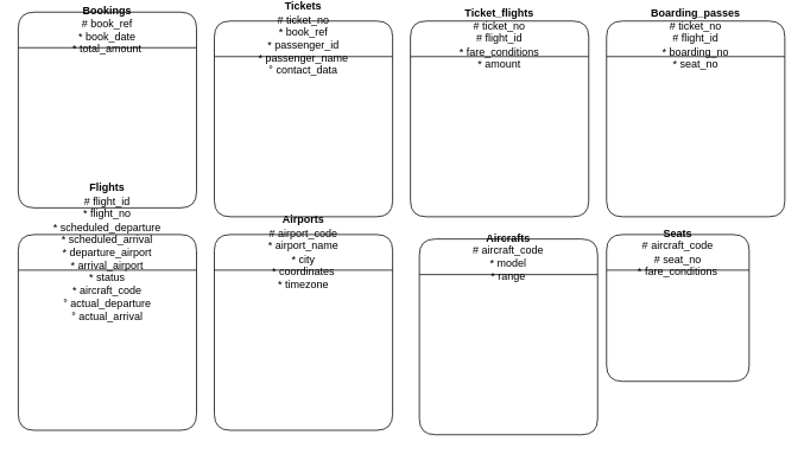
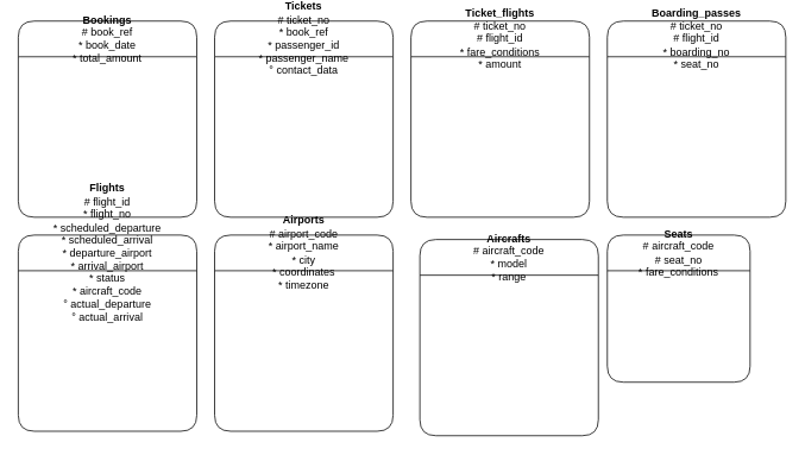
- <mxCell id="2" value="&lt;b&gt;Bookings&lt;/b&gt;&lt;br/&gt;# book_ref&lt;br/&gt;* book_date&lt;br/&gt;* total_amount" style="shape=swimlane;rounded=1;whiteSpace=wrap;html=1;" vertex="1" parent="1"><mxGeometry x="20" y="10" width="200" height="220" as="geometry" /></mxCell>
+ <mxCell id="2" value="&lt;b&gt;Bookings&lt;/b&gt;&lt;br/&gt;# book_ref&lt;br/&gt;* book_date&lt;br/&gt;* total_amount" style="shape=swimlane;rounded=1;whiteSpace=wrap;html=1;" vertex="1" parent="1"><mxGeometry x="20" y="20" width="200" height="220" as="geometry" /></mxCell>
